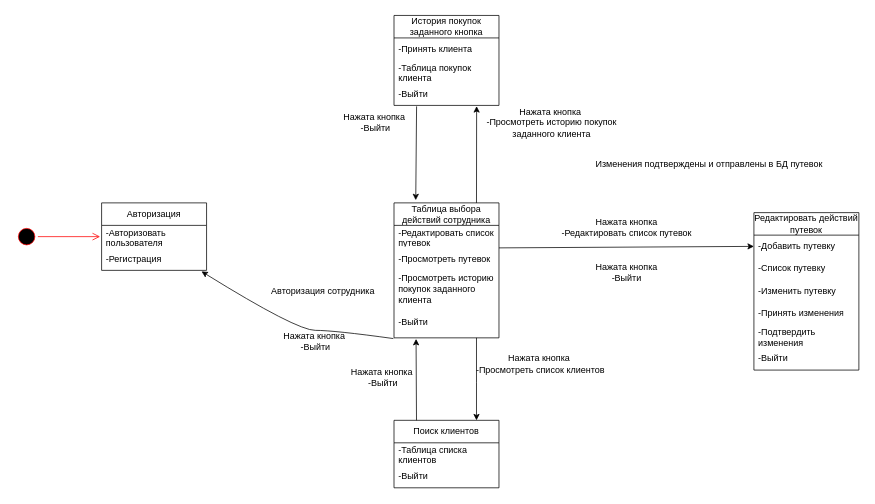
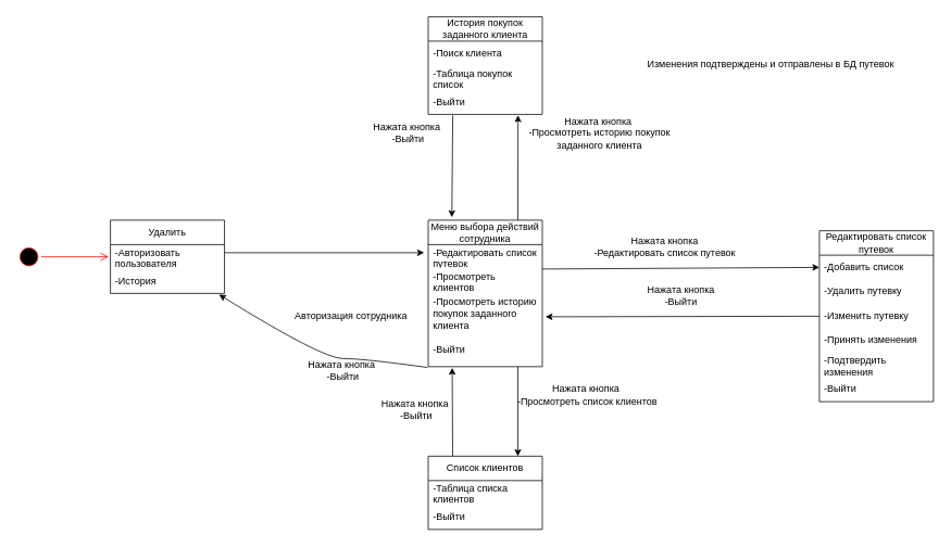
- <mxCell id="35" value="История покупок заданного кнопка" style="swimlane;fontStyle=0;childLayout=stackLayout;horizontal=1;startSize=30;horizontalStack=0;resizeParent=1;resizeParentMax=0;resizeLast=0;collapsible=1;marginBottom=0;whiteSpace=wrap;html=1;" vertex="1" parent="1"><mxGeometry x="525" y="20" width="140" height="120" as="geometry" /></mxCell>
+ <mxCell id="35" value="История покупок заданного клиента" style="swimlane;fontStyle=0;childLayout=stackLayout;horizontal=1;startSize=30;horizontalStack=0;resizeParent=1;resizeParentMax=0;resizeLast=0;collapsible=1;marginBottom=0;whiteSpace=wrap;html=1;" vertex="1" parent="1"><mxGeometry x="525" y="20" width="140" height="120" as="geometry" /></mxCell>
- <mxCell id="36" value="-Принять клиента" style="text;strokeColor=none;fillColor=none;align=left;verticalAlign=middle;spacingLeft=4;spacingRight=4;overflow=hidden;points=[[0,0.5],[1,0.5]];portConstraint=eastwest;rotatable=0;whiteSpace=wrap;html=1;" vertex="1" parent="35"><mxGeometry y="30" width="140" height="30" as="geometry" /></mxCell>
+ <mxCell id="36" value="-Поиск клиента" style="text;strokeColor=none;fillColor=none;align=left;verticalAlign=middle;spacingLeft=4;spacingRight=4;overflow=hidden;points=[[0,0.5],[1,0.5]];portConstraint=eastwest;rotatable=0;whiteSpace=wrap;html=1;" vertex="1" parent="35"><mxGeometry y="30" width="140" height="30" as="geometry" /></mxCell>
- <mxCell id="37" value="-Таблица покупок клиента" style="text;strokeColor=none;fillColor=none;align=left;verticalAlign=middle;spacingLeft=4;spacingRight=4;overflow=hidden;points=[[0,0.5],[1,0.5]];portConstraint=eastwest;rotatable=0;whiteSpace=wrap;html=1;" vertex="1" parent="35"><mxGeometry y="60" width="140" height="30" as="geometry" /></mxCell>
+ <mxCell id="37" value="-Таблица покупок список" style="text;strokeColor=none;fillColor=none;align=left;verticalAlign=middle;spacingLeft=4;spacingRight=4;overflow=hidden;points=[[0,0.5],[1,0.5]];portConstraint=eastwest;rotatable=0;whiteSpace=wrap;html=1;" vertex="1" parent="35"><mxGeometry y="60" width="140" height="30" as="geometry" /></mxCell>
- <mxCell id="27" value="Изменения подтверждены и отправлены в БД путевок" style="text;html=1;align=center;verticalAlign=middle;resizable=0;points=[];autosize=1;strokeColor=none;fillColor=none;" vertex="1" parent="1"><mxGeometry x="780" y="204" width="330" height="30" as="geometry" /></mxCell>
+ <mxCell id="27" value="Изменения подтверждены и отправлены в БД путевок" style="text;html=1;align=center;verticalAlign=middle;resizable=0;points=[];autosize=1;strokeColor=none;fillColor=none;" vertex="1" parent="1"><mxGeometry x="780" y="64" width="330" height="30" as="geometry" /></mxCell>
- <mxCell id="4" value="Авторизация" style="swimlane;fontStyle=0;childLayout=stackLayout;horizontal=1;startSize=30;horizontalStack=0;resizeParent=1;resizeParentMax=0;resizeLast=0;collapsible=1;marginBottom=0;whiteSpace=wrap;html=1;" vertex="1" parent="1"><mxGeometry x="135" y="270" width="140" height="90" as="geometry" /></mxCell>
+ <mxCell id="4" value="Удалить" style="swimlane;fontStyle=0;childLayout=stackLayout;horizontal=1;startSize=30;horizontalStack=0;resizeParent=1;resizeParentMax=0;resizeLast=0;collapsible=1;marginBottom=0;whiteSpace=wrap;html=1;" vertex="1" parent="1"><mxGeometry x="135" y="270" width="140" height="90" as="geometry" /></mxCell>
- <mxCell id="7" value="Таблица выбора действий сотрудника" style="swimlane;fontStyle=0;childLayout=stackLayout;horizontal=1;startSize=30;horizontalStack=0;resizeParent=1;resizeParentMax=0;resizeLast=0;collapsible=1;marginBottom=0;whiteSpace=wrap;html=1;" vertex="1" parent="1"><mxGeometry x="525" y="270" width="140" height="180" as="geometry" /></mxCell>
+ <mxCell id="7" value="Меню выбора действий сотрудника" style="swimlane;fontStyle=0;childLayout=stackLayout;horizontal=1;startSize=30;horizontalStack=0;resizeParent=1;resizeParentMax=0;resizeLast=0;collapsible=1;marginBottom=0;whiteSpace=wrap;html=1;" vertex="1" parent="1"><mxGeometry x="525" y="270" width="140" height="180" as="geometry" /></mxCell>
- <mxCell id="17" value="Редактировать действий путевок" style="swimlane;fontStyle=0;childLayout=stackLayout;horizontal=1;startSize=30;horizontalStack=0;resizeParent=1;resizeParentMax=0;resizeLast=0;collapsible=1;marginBottom=0;whiteSpace=wrap;html=1;" vertex="1" parent="1"><mxGeometry x="1005" y="283" width="140" height="210" as="geometry" /></mxCell>
+ <mxCell id="17" value="Редактировать список путевок" style="swimlane;fontStyle=0;childLayout=stackLayout;horizontal=1;startSize=30;horizontalStack=0;resizeParent=1;resizeParentMax=0;resizeLast=0;collapsible=1;marginBottom=0;whiteSpace=wrap;html=1;" vertex="1" parent="1"><mxGeometry x="1005" y="283" width="140" height="210" as="geometry" /></mxCell>
- <mxCell id="24" value="Нажата кнопка&lt;br&gt;-Редактировать список путевок" style="text;html=1;align=center;verticalAlign=middle;resizable=0;points=[];autosize=1;strokeColor=none;fillColor=none;" vertex="1" parent="1"><mxGeometry x="735" y="283" width="200" height="40" as="geometry" /></mxCell>
+ <mxCell id="24" value="Нажата кнопка&lt;br&gt;-Редактировать список путевок" style="text;html=1;align=center;verticalAlign=middle;resizable=0;points=[];autosize=1;strokeColor=none;fillColor=none;" vertex="1" parent="1"><mxGeometry x="715" y="283" width="200" height="40" as="geometry" /></mxCell>
+ <mxCell id="12" value="" style="endArrow=classic;html=1;rounded=0;entryX=-0.036;entryY=0.333;entryDx=0;entryDy=0;entryPerimeter=0;exitX=1;exitY=0.333;exitDx=0;exitDy=0;exitPerimeter=0;" edge="1" parent="1" source="5" target="8"><mxGeometry width="50" height="50" relative="1" as="geometry"><mxPoint x="305" y="330" as="sourcePoint" /><mxPoint x="355" y="280" as="targetPoint" /></mxGeometry></mxCell>
- <mxCell id="18" value="-Добавить путевку" style="text;strokeColor=none;fillColor=none;align=left;verticalAlign=middle;spacingLeft=4;spacingRight=4;overflow=hidden;points=[[0,0.5],[1,0.5]];portConstraint=eastwest;rotatable=0;whiteSpace=wrap;html=1;" vertex="1" parent="17"><mxGeometry y="30" width="140" height="30" as="geometry" /></mxCell>
+ <mxCell id="18" value="-Добавить список" style="text;strokeColor=none;fillColor=none;align=left;verticalAlign=middle;spacingLeft=4;spacingRight=4;overflow=hidden;points=[[0,0.5],[1,0.5]];portConstraint=eastwest;rotatable=0;whiteSpace=wrap;html=1;" vertex="1" parent="17"><mxGeometry y="30" width="140" height="30" as="geometry" /></mxCell>
- <mxCell id="6" value="-Регистрация" style="text;strokeColor=none;fillColor=none;align=left;verticalAlign=middle;spacingLeft=4;spacingRight=4;overflow=hidden;points=[[0,0.5],[1,0.5]];portConstraint=eastwest;rotatable=0;whiteSpace=wrap;html=1;" vertex="1" parent="4"><mxGeometry y="60" width="140" height="30" as="geometry" /></mxCell>
+ <mxCell id="6" value="-История" style="text;strokeColor=none;fillColor=none;align=left;verticalAlign=middle;spacingLeft=4;spacingRight=4;overflow=hidden;points=[[0,0.5],[1,0.5]];portConstraint=eastwest;rotatable=0;whiteSpace=wrap;html=1;" vertex="1" parent="4"><mxGeometry y="60" width="140" height="30" as="geometry" /></mxCell>
- <mxCell id="9" value="-Просмотреть путевок" style="text;strokeColor=none;fillColor=none;align=left;verticalAlign=middle;spacingLeft=4;spacingRight=4;overflow=hidden;points=[[0,0.5],[1,0.5]];portConstraint=eastwest;rotatable=0;whiteSpace=wrap;html=1;" vertex="1" parent="7"><mxGeometry y="60" width="140" height="30" as="geometry" /></mxCell>
+ <mxCell id="9" value="-Просмотреть клиентов" style="text;strokeColor=none;fillColor=none;align=left;verticalAlign=middle;spacingLeft=4;spacingRight=4;overflow=hidden;points=[[0,0.5],[1,0.5]];portConstraint=eastwest;rotatable=0;whiteSpace=wrap;html=1;" vertex="1" parent="7"><mxGeometry y="60" width="140" height="30" as="geometry" /></mxCell>
- <mxCell id="19" value="-Список путевку" style="text;strokeColor=none;fillColor=none;align=left;verticalAlign=middle;spacingLeft=4;spacingRight=4;overflow=hidden;points=[[0,0.5],[1,0.5]];portConstraint=eastwest;rotatable=0;whiteSpace=wrap;html=1;" vertex="1" parent="17"><mxGeometry y="60" width="140" height="30" as="geometry" /></mxCell>
+ <mxCell id="19" value="-Удалить путевку" style="text;strokeColor=none;fillColor=none;align=left;verticalAlign=middle;spacingLeft=4;spacingRight=4;overflow=hidden;points=[[0,0.5],[1,0.5]];portConstraint=eastwest;rotatable=0;whiteSpace=wrap;html=1;" vertex="1" parent="17"><mxGeometry y="60" width="140" height="30" as="geometry" /></mxCell>
+ <mxCell id="25" value="" style="endArrow=classic;html=1;rounded=0;entryX=1.028;entryY=0.574;entryDx=0;entryDy=0;entryPerimeter=0;exitX=0;exitY=0.5;exitDx=0;exitDy=0;" edge="1" parent="1" source="20" target="10"><mxGeometry width="50" height="50" relative="1" as="geometry"><mxPoint x="945" y="440" as="sourcePoint" /><mxPoint x="995" y="390" as="targetPoint" /></mxGeometry></mxCell>
- <mxCell id="29" value="Поиск клиентов" style="swimlane;fontStyle=0;childLayout=stackLayout;horizontal=1;startSize=30;horizontalStack=0;resizeParent=1;resizeParentMax=0;resizeLast=0;collapsible=1;marginBottom=0;whiteSpace=wrap;html=1;" vertex="1" parent="1"><mxGeometry x="525" y="560" width="140" height="90" as="geometry" /></mxCell>
+ <mxCell id="29" value="Список клиентов" style="swimlane;fontStyle=0;childLayout=stackLayout;horizontal=1;startSize=30;horizontalStack=0;resizeParent=1;resizeParentMax=0;resizeLast=0;collapsible=1;marginBottom=0;whiteSpace=wrap;html=1;" vertex="1" parent="1"><mxGeometry x="525" y="560" width="140" height="90" as="geometry" /></mxCell>
